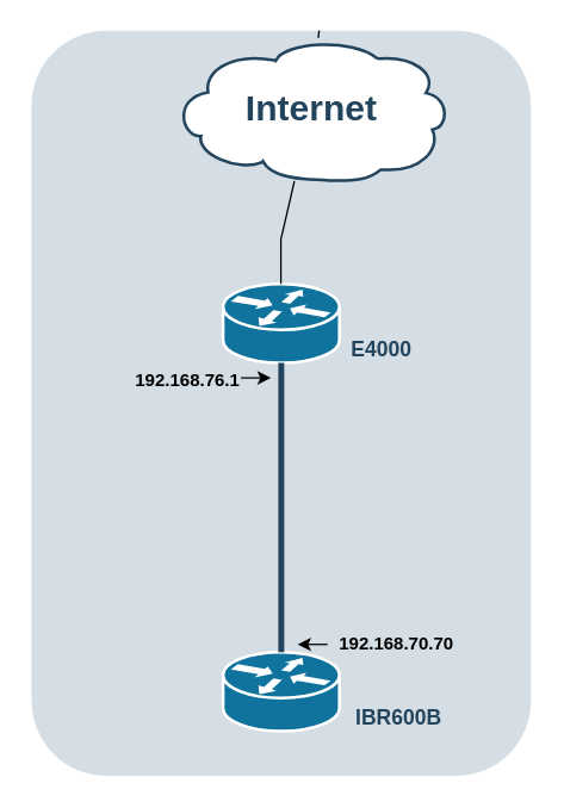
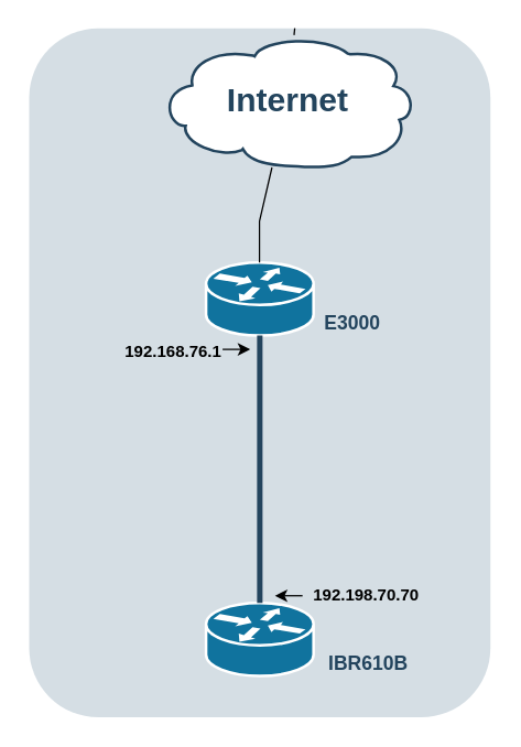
- <mxCell id="3" value="&lt;font color=&quot;#23445d&quot;&gt;E4000&lt;/font&gt;" style="rounded=1;whiteSpace=wrap;html=1;strokeColor=none;fillColor=none;fontSize=14;fontColor=#742B21;align=center;fontStyle=1" parent="1" vertex="1"><mxGeometry x="219" y="224" width="73" height="19" as="geometry" /></mxCell>
+ <mxCell id="3" value="&lt;font color=&quot;#23445d&quot;&gt;E3000&lt;/font&gt;" style="rounded=1;whiteSpace=wrap;html=1;strokeColor=none;fillColor=none;fontSize=14;fontColor=#742B21;align=center;fontStyle=1" parent="1" vertex="1"><mxGeometry x="219" y="224" width="73" height="19" as="geometry" /></mxCell>
- <mxCell id="8" value="192.168.70.70" style="text;strokeColor=none;fillColor=none;html=1;fontSize=12;fontStyle=1;verticalAlign=middle;align=center;" vertex="1" parent="1"><mxGeometry x="215" y="427" width="100" height="10" as="geometry" /></mxCell>
+ <mxCell id="8" value="192.198.70.70" style="text;strokeColor=none;fillColor=none;html=1;fontSize=12;fontStyle=1;verticalAlign=middle;align=center;" vertex="1" parent="1"><mxGeometry x="215" y="427" width="100" height="10" as="geometry" /></mxCell>
- <mxCell id="7" value="IBR600B" style="rounded=1;whiteSpace=wrap;html=1;strokeColor=none;fillColor=none;fontSize=14;fontColor=#23445D;align=center;fontStyle=1" parent="1" vertex="1"><mxGeometry x="219" y="471" width="96" height="19" as="geometry" /></mxCell>
+ <mxCell id="7" value="IBR610B" style="rounded=1;whiteSpace=wrap;html=1;strokeColor=none;fillColor=none;fontSize=14;fontColor=#23445D;align=center;fontStyle=1" parent="1" vertex="1"><mxGeometry x="219" y="471" width="96" height="19" as="geometry" /></mxCell>
